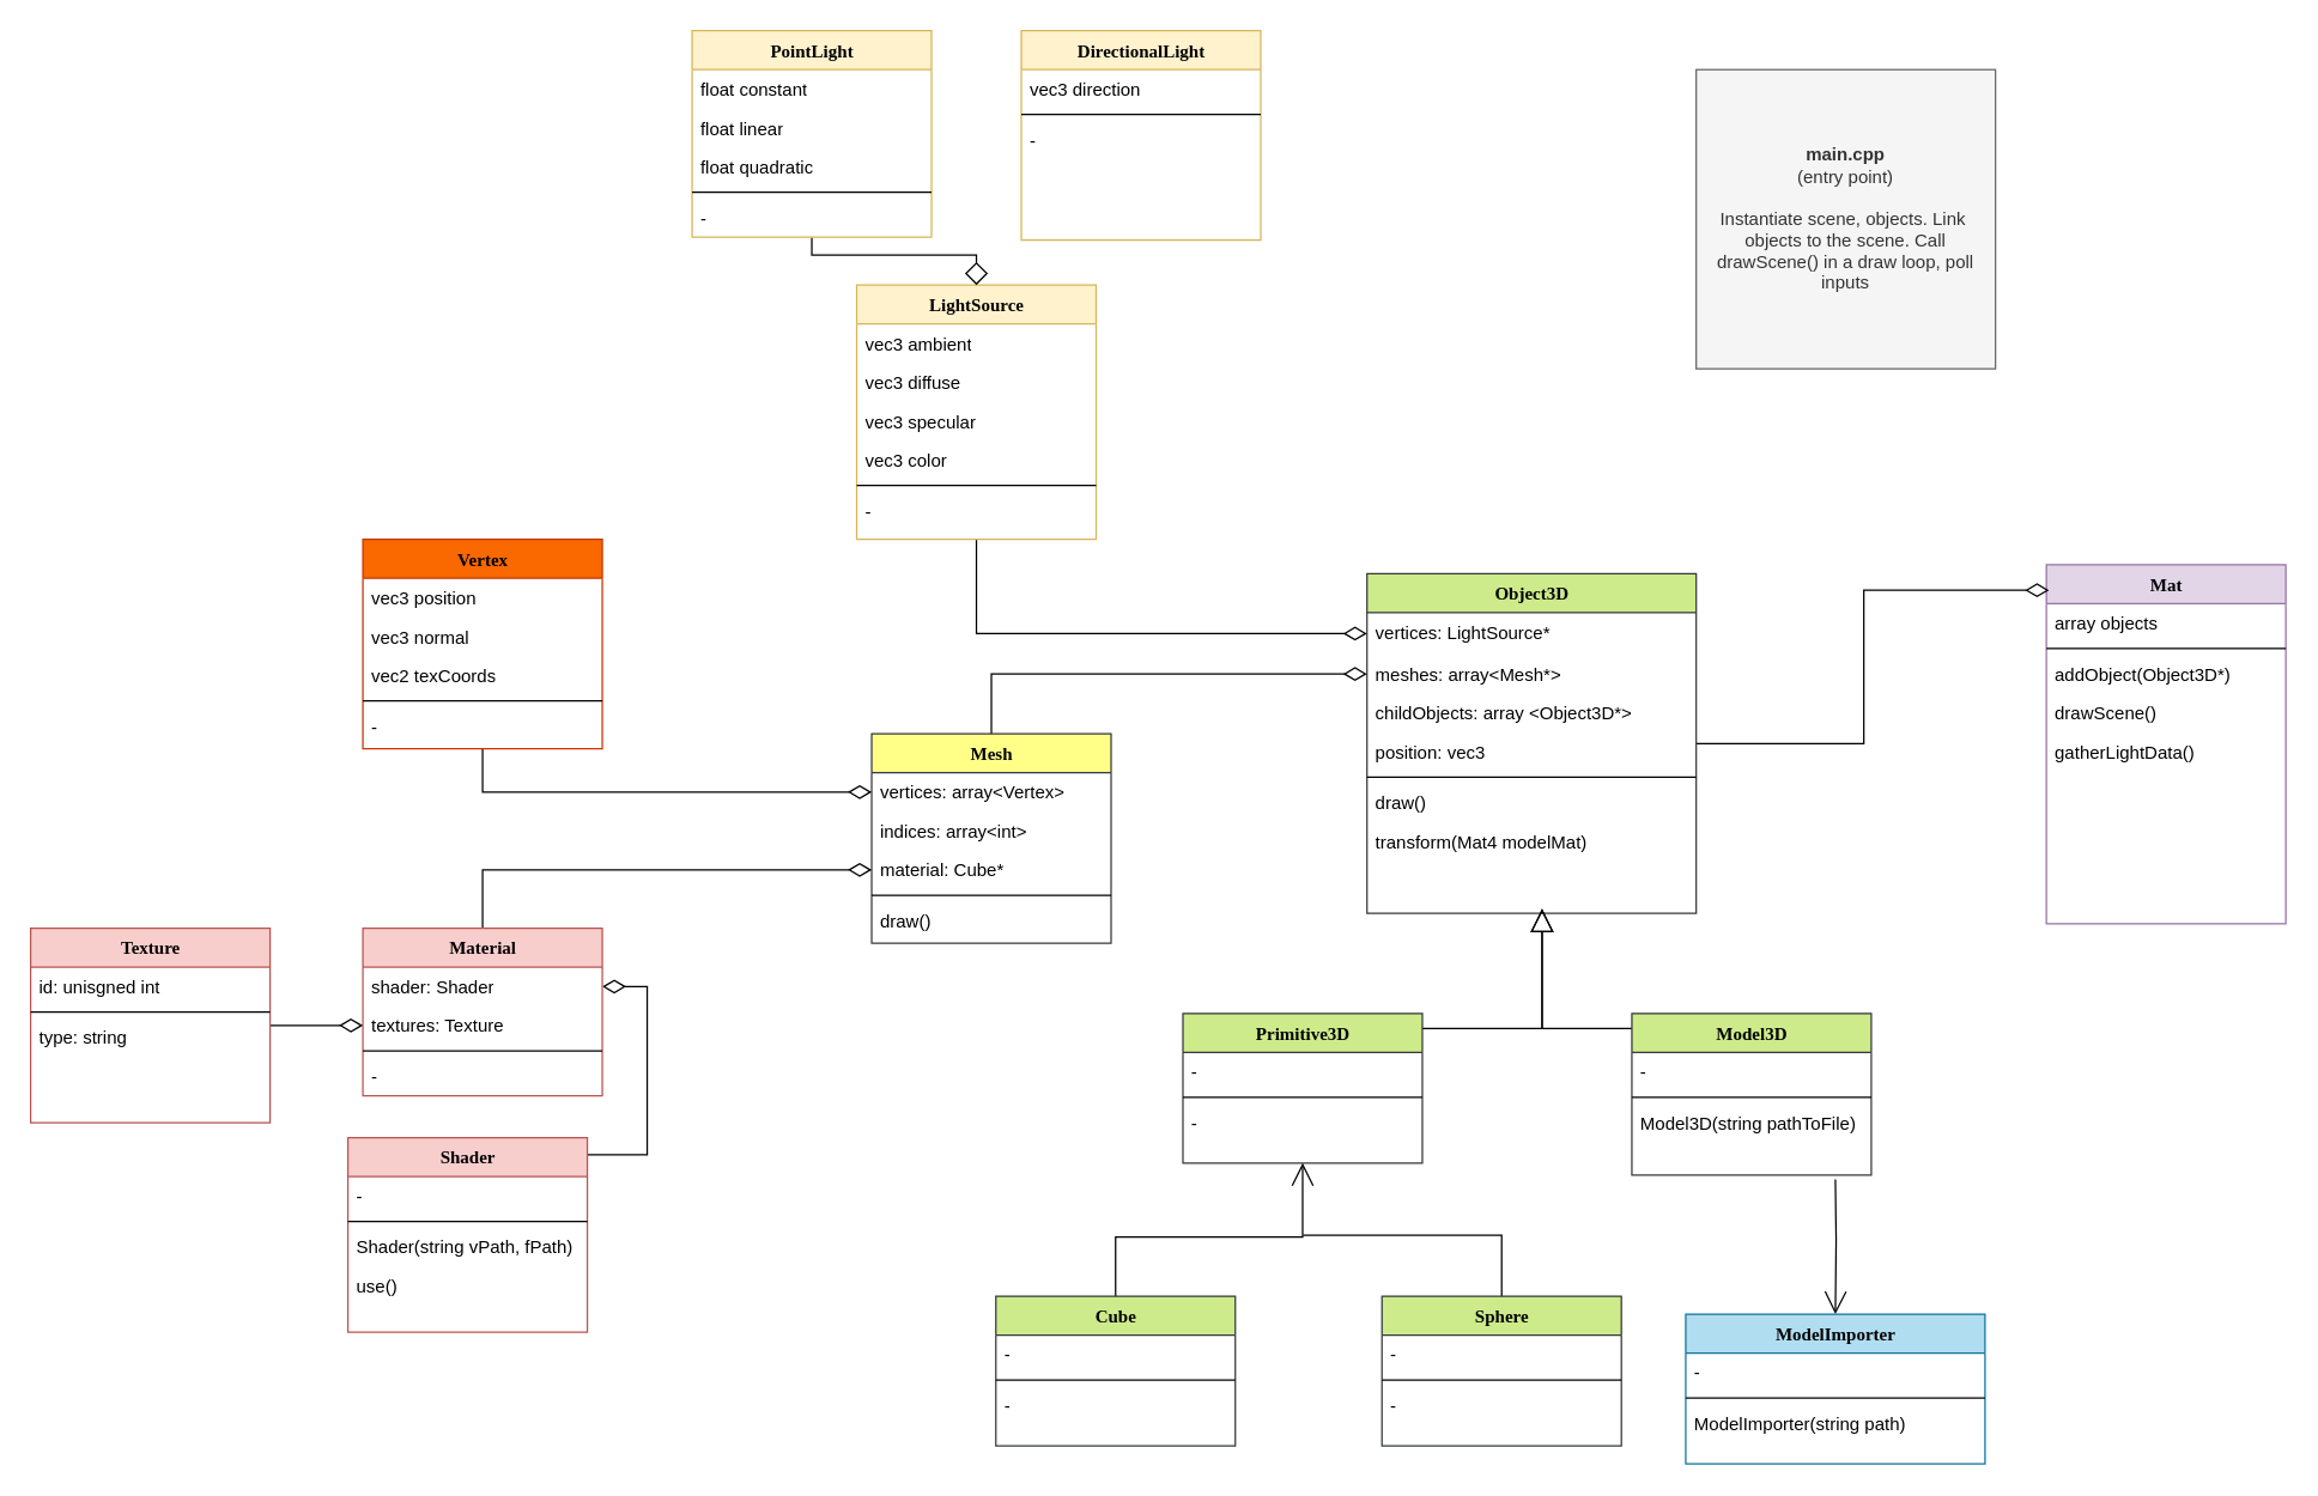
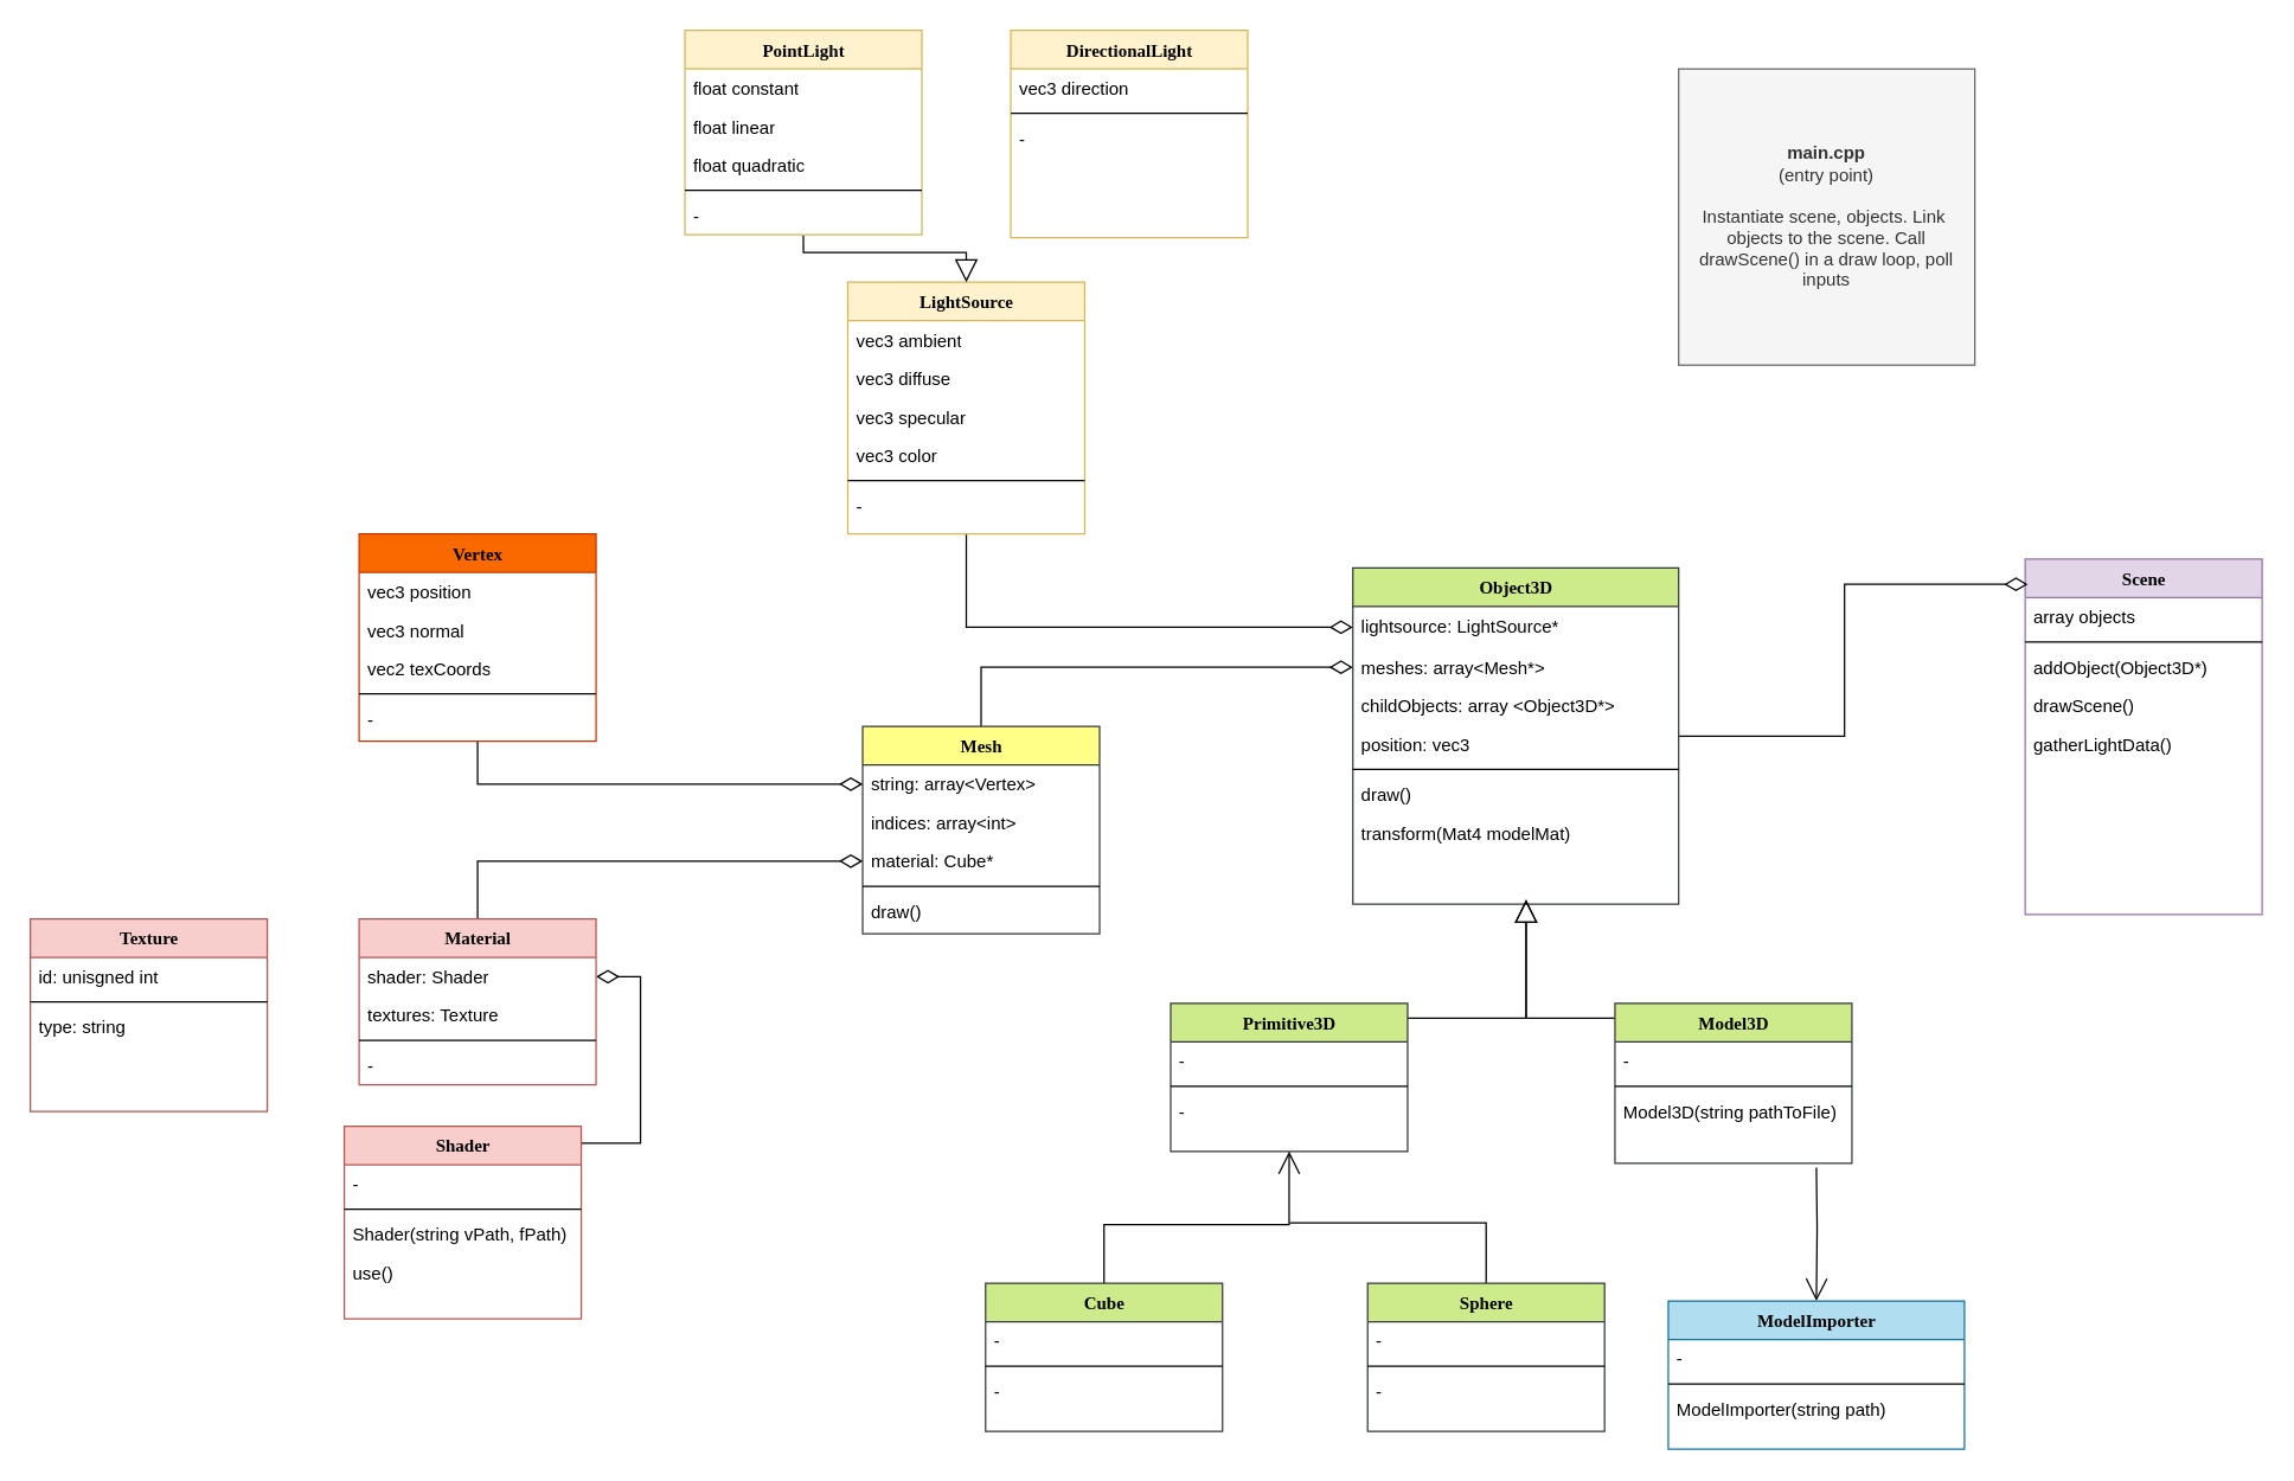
- <mxCell id="49" style="edgeStyle=orthogonalEdgeStyle;rounded=0;orthogonalLoop=1;jettySize=auto;html=1;endArrow=diamond;endFill=0;endSize=13;strokeWidth=1;" parent="1" source="50" target="18" edge="1"><mxGeometry relative="1" as="geometry"><Array as="points"><mxPoint x="542" y="170" /><mxPoint x="652" y="170" /></Array></mxGeometry></mxCell>
+ <mxCell id="49" style="edgeStyle=orthogonalEdgeStyle;rounded=0;orthogonalLoop=1;jettySize=auto;html=1;endArrow=block;endFill=0;endSize=13;strokeWidth=1;" parent="1" source="50" target="18" edge="1"><mxGeometry relative="1" as="geometry"><Array as="points"><mxPoint x="542" y="170" /><mxPoint x="652" y="170" /></Array></mxGeometry></mxCell>
- <mxCell id="2" value="Mat" style="swimlane;html=1;fontStyle=1;align=center;verticalAlign=top;childLayout=stackLayout;horizontal=1;startSize=26;horizontalStack=0;resizeParent=1;resizeLast=0;collapsible=1;marginBottom=0;swimlaneFillColor=#ffffff;rounded=0;shadow=0;comic=0;labelBackgroundColor=none;strokeWidth=1;fillColor=#e1d5e7;fontFamily=Verdana;fontSize=12;strokeColor=#9673a6;" parent="1" vertex="1"><mxGeometry x="1367" y="377" width="160" height="240" as="geometry" /></mxCell>
+ <mxCell id="2" value="Scene" style="swimlane;html=1;fontStyle=1;align=center;verticalAlign=top;childLayout=stackLayout;horizontal=1;startSize=26;horizontalStack=0;resizeParent=1;resizeLast=0;collapsible=1;marginBottom=0;swimlaneFillColor=#ffffff;rounded=0;shadow=0;comic=0;labelBackgroundColor=none;strokeWidth=1;fillColor=#e1d5e7;fontFamily=Verdana;fontSize=12;strokeColor=#9673a6;" parent="1" vertex="1"><mxGeometry x="1367" y="377" width="160" height="240" as="geometry" /></mxCell>
- <mxCell id="10" value="vertices: LightSource*" style="text;html=1;strokeColor=none;fillColor=none;align=left;verticalAlign=top;spacingLeft=4;spacingRight=4;whiteSpace=wrap;overflow=hidden;rotatable=0;points=[[0,0.5],[1,0.5]];portConstraint=eastwest;rounded=0;" parent="9" vertex="1"><mxGeometry y="26" width="220" height="28" as="geometry" /></mxCell>
+ <mxCell id="10" value="lightsource: LightSource*" style="text;html=1;strokeColor=none;fillColor=none;align=left;verticalAlign=top;spacingLeft=4;spacingRight=4;whiteSpace=wrap;overflow=hidden;rotatable=0;points=[[0,0.5],[1,0.5]];portConstraint=eastwest;rounded=0;" parent="9" vertex="1"><mxGeometry y="26" width="220" height="28" as="geometry" /></mxCell>
- <mxCell id="37" value="vertices: array&amp;lt;Vertex&amp;gt;" style="text;html=1;strokeColor=none;fillColor=none;align=left;verticalAlign=top;spacingLeft=4;spacingRight=4;whiteSpace=wrap;overflow=hidden;rotatable=0;points=[[0,0.5],[1,0.5]];portConstraint=eastwest;rounded=0;" parent="36" vertex="1"><mxGeometry y="26" width="160" height="26" as="geometry" /></mxCell>
+ <mxCell id="37" value="string: array&amp;lt;Vertex&amp;gt;" style="text;html=1;strokeColor=none;fillColor=none;align=left;verticalAlign=top;spacingLeft=4;spacingRight=4;whiteSpace=wrap;overflow=hidden;rotatable=0;points=[[0,0.5],[1,0.5]];portConstraint=eastwest;rounded=0;" parent="36" vertex="1"><mxGeometry y="26" width="160" height="26" as="geometry" /></mxCell>
- <mxCell id="78" style="edgeStyle=orthogonalEdgeStyle;orthogonalLoop=1;jettySize=auto;html=1;entryX=0;entryY=0.5;entryDx=0;entryDy=0;endArrow=diamondThin;endFill=0;endSize=13;strokeWidth=1;" edge="1" parent="1" source="79" target="71"><mxGeometry relative="1" as="geometry" /></mxCell>
